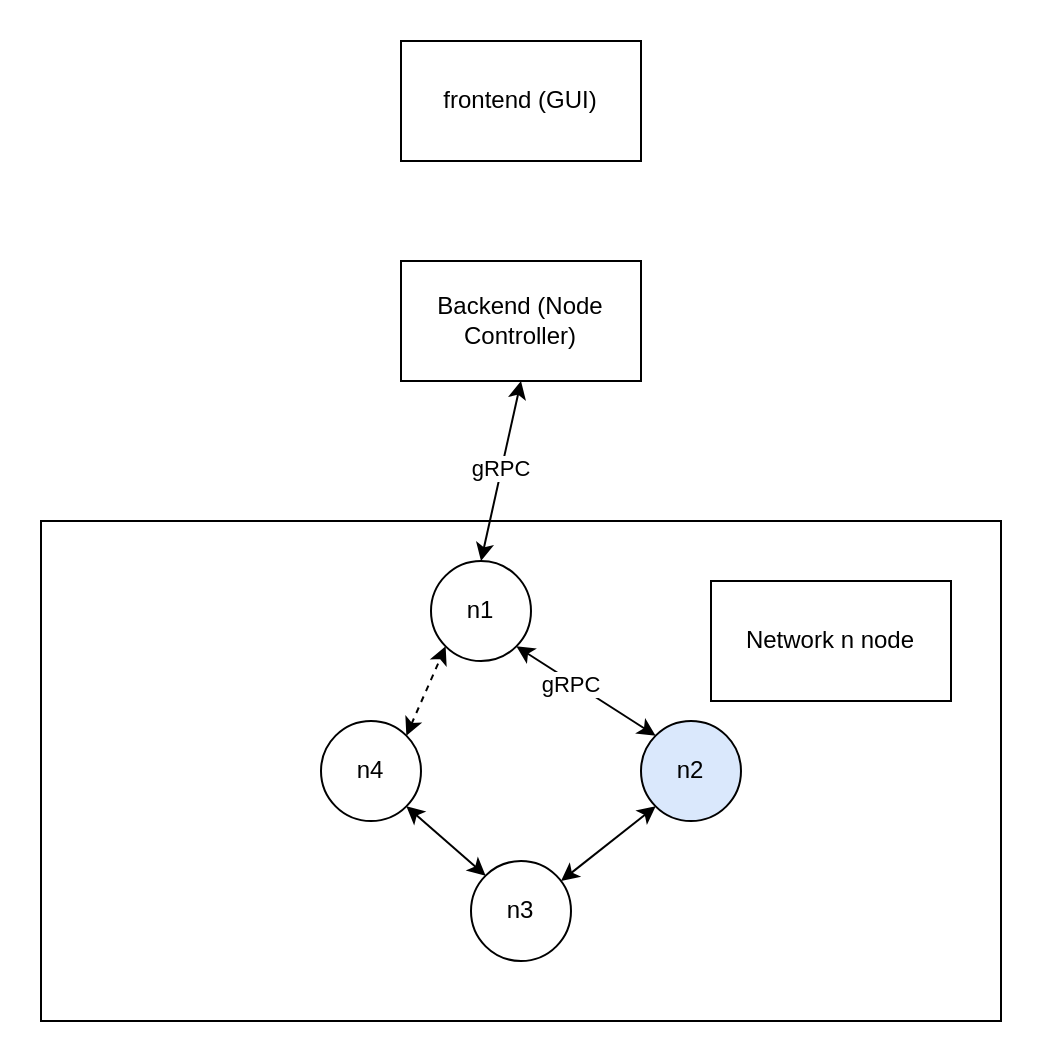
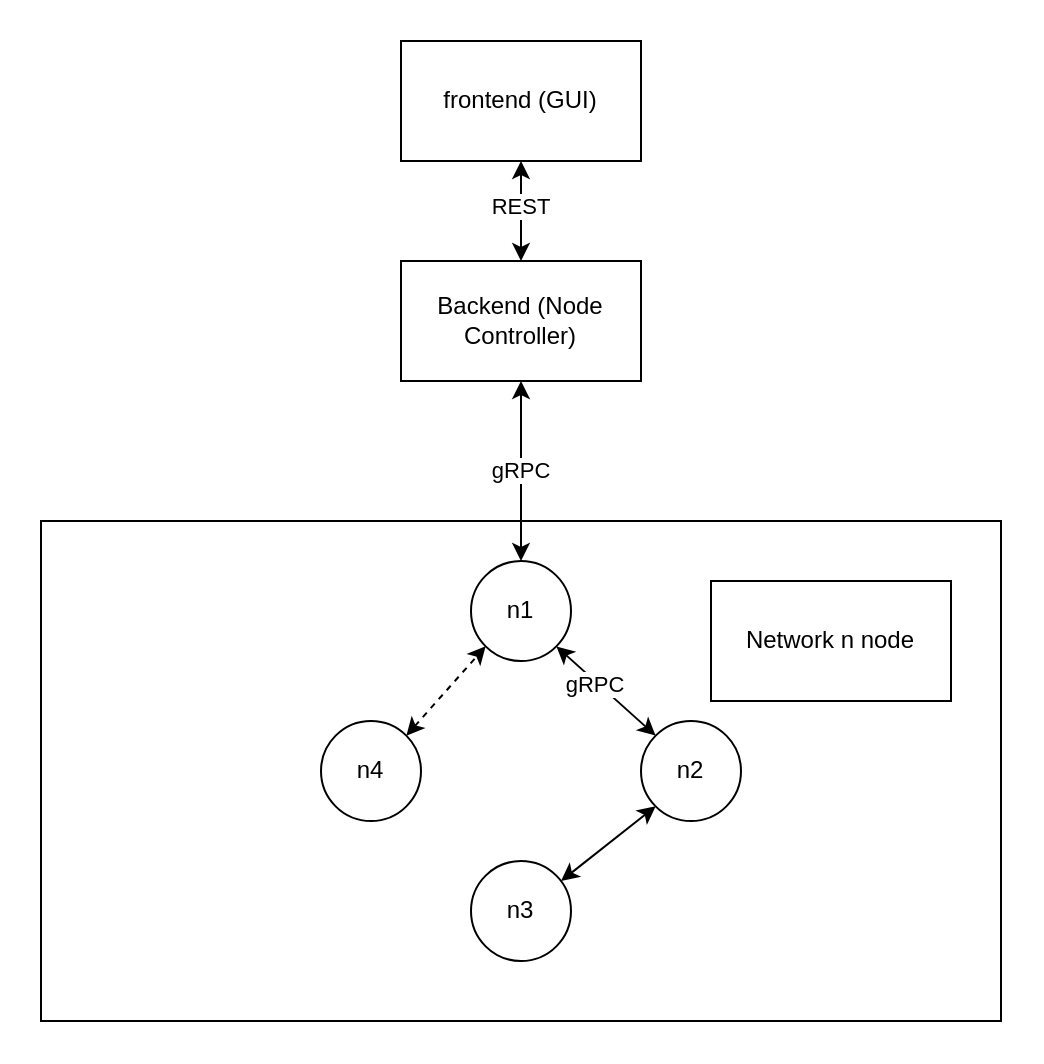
+ <mxCell id="17" value="" style="endArrow=classic;startArrow=classic;html=1;rounded=0;entryX=0.5;entryY=1;entryDx=0;entryDy=0;exitX=0.5;exitY=0;exitDx=0;exitDy=0;" edge="1" parent="1" source="2" target="3"><mxGeometry width="50" height="50" relative="1" as="geometry"><mxPoint x="110" y="140" as="sourcePoint" /><mxPoint x="160" y="90" as="targetPoint" /></mxGeometry></mxCell>
+ <mxCell id="18" value="REST" style="edgeLabel;html=1;align=center;verticalAlign=middle;resizable=0;points=[];" vertex="1" connectable="0" parent="17"><mxGeometry x="0.12" y="1" relative="1" as="geometry"><mxPoint as="offset" /></mxGeometry></mxCell>
- <mxCell id="5" value="n1" style="ellipse;whiteSpace=wrap;html=1;" vertex="1" parent="1"><mxGeometry x="215" y="280" width="50" height="50" as="geometry" /></mxCell>
+ <mxCell id="5" value="n1" style="ellipse;whiteSpace=wrap;html=1;" vertex="1" parent="1"><mxGeometry x="235" y="280" width="50" height="50" as="geometry" /></mxCell>
- <mxCell id="7" value="n2" style="ellipse;whiteSpace=wrap;html=1;fillColor=#dae8fc;" vertex="1" parent="1"><mxGeometry x="320" y="360" width="50" height="50" as="geometry" /></mxCell>
+ <mxCell id="7" value="n2" style="ellipse;whiteSpace=wrap;html=1;" vertex="1" parent="1"><mxGeometry x="320" y="360" width="50" height="50" as="geometry" /></mxCell>
- <mxCell id="13" value="" style="endArrow=classic;startArrow=classic;html=1;rounded=0;entryX=0;entryY=0;entryDx=0;entryDy=0;exitX=1;exitY=1;exitDx=0;exitDy=0;" edge="1" parent="1" source="6" target="8"><mxGeometry width="50" height="50" relative="1" as="geometry"><mxPoint x="140" y="480" as="sourcePoint" /><mxPoint x="190" y="430" as="targetPoint" /></mxGeometry></mxCell>
